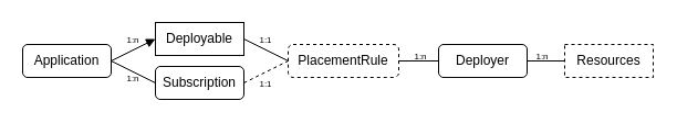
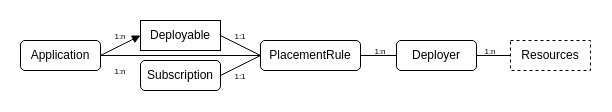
- <mxCell id="5" value="PlacementRule" style="rounded=1;whiteSpace=wrap;html=1;dashed=1;" vertex="1" parent="1"><mxGeometry x="260" y="40" width="100" height="30" as="geometry" /></mxCell>
+ <mxCell id="5" value="PlacementRule" style="rounded=1;whiteSpace=wrap;html=1;" vertex="1" parent="1"><mxGeometry x="260" y="40" width="100" height="30" as="geometry" /></mxCell>
- <mxCell id="9" value="" style="endArrow=none;html=1;exitX=1;exitY=0.5;exitDx=0;exitDy=0;entryX=0;entryY=0.5;entryDx=0;entryDy=0;" edge="1" parent="1" source="2" target="4"><mxGeometry width="50" height="50" relative="1" as="geometry"><mxPoint x="110" y="65" as="sourcePoint" /><mxPoint x="150" y="45" as="targetPoint" /></mxGeometry></mxCell>
+ <mxCell id="9" value="" style="endArrow=none;html=1;exitX=1;exitY=0.5;exitDx=0;exitDy=0;" edge="1" parent="1" source="2" target="5"><mxGeometry width="50" height="50" relative="1" as="geometry"><mxPoint x="110" y="65" as="sourcePoint" /><mxPoint x="150" y="45" as="targetPoint" /></mxGeometry></mxCell>
- <mxCell id="13" value="" style="endArrow=none;html=1;exitX=1;exitY=0.5;exitDx=0;exitDy=0;entryX=0;entryY=0.5;entryDx=0;entryDy=0;dashed=1;" edge="1" parent="1" source="4" target="5"><mxGeometry width="50" height="50" relative="1" as="geometry"><mxPoint x="230" y="45" as="sourcePoint" /><mxPoint x="270" y="65" as="targetPoint" /></mxGeometry></mxCell>
+ <mxCell id="13" value="" style="endArrow=none;html=1;exitX=1;exitY=0.5;exitDx=0;exitDy=0;entryX=0;entryY=0.5;entryDx=0;entryDy=0;" edge="1" parent="1" source="4" target="5"><mxGeometry width="50" height="50" relative="1" as="geometry"><mxPoint x="230" y="45" as="sourcePoint" /><mxPoint x="270" y="65" as="targetPoint" /></mxGeometry></mxCell>
